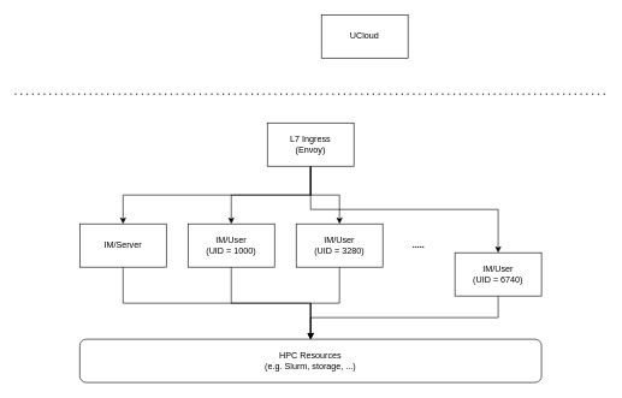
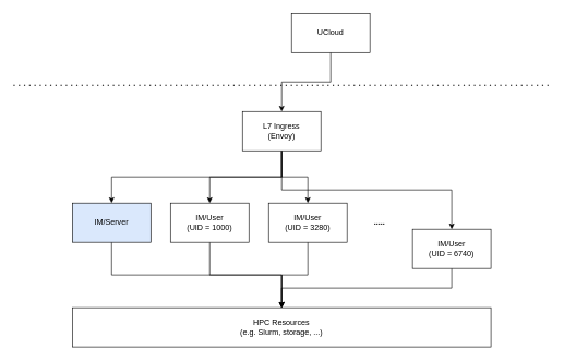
+ <mxCell id="2" style="edgeStyle=orthogonalEdgeStyle;rounded=0;orthogonalLoop=1;jettySize=auto;html=1;entryX=0.5;entryY=0;entryDx=0;entryDy=0;" edge="1" parent="1" source="3" target="9"><mxGeometry relative="1" as="geometry" /></mxCell>
- <mxCell id="11" value="IM/Server" style="rounded=0;whiteSpace=wrap;html=1;" vertex="1" parent="1"><mxGeometry x="110" y="310" width="120" height="60" as="geometry" /></mxCell>
+ <mxCell id="11" value="IM/Server" style="rounded=0;whiteSpace=wrap;html=1;fillColor=#dae8fc;" vertex="1" parent="1"><mxGeometry x="110" y="310" width="120" height="60" as="geometry" /></mxCell>
- <mxCell id="19" value="HPC Resources&lt;br&gt;(e.g. Slurm, storage, ...)" style="whiteSpace=wrap;html=1;rounded=1;" vertex="1" parent="1"><mxGeometry x="110" y="470" width="640" height="60" as="geometry" /></mxCell>
+ <mxCell id="19" value="HPC Resources&lt;br&gt;(e.g. Slurm, storage, ...)" style="rounded=0;whiteSpace=wrap;html=1;" vertex="1" parent="1"><mxGeometry x="110" y="470" width="640" height="60" as="geometry" /></mxCell>
